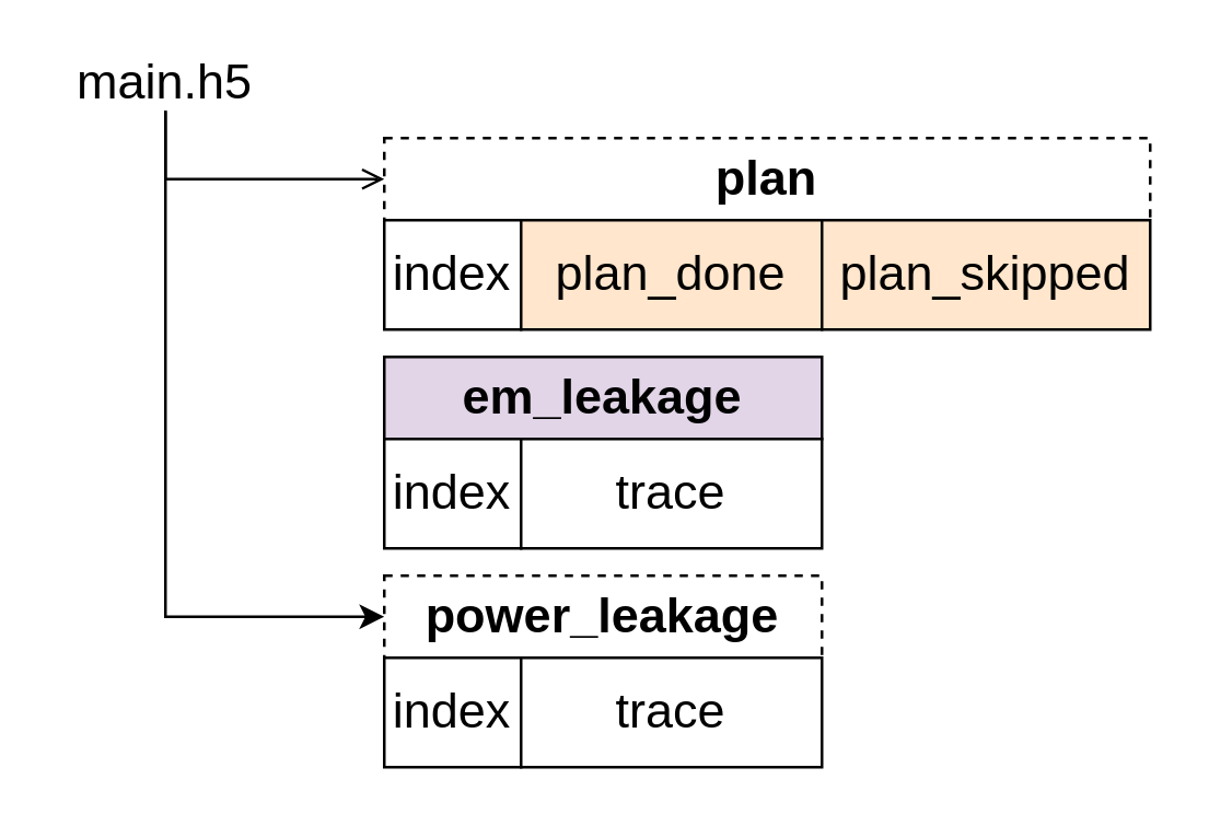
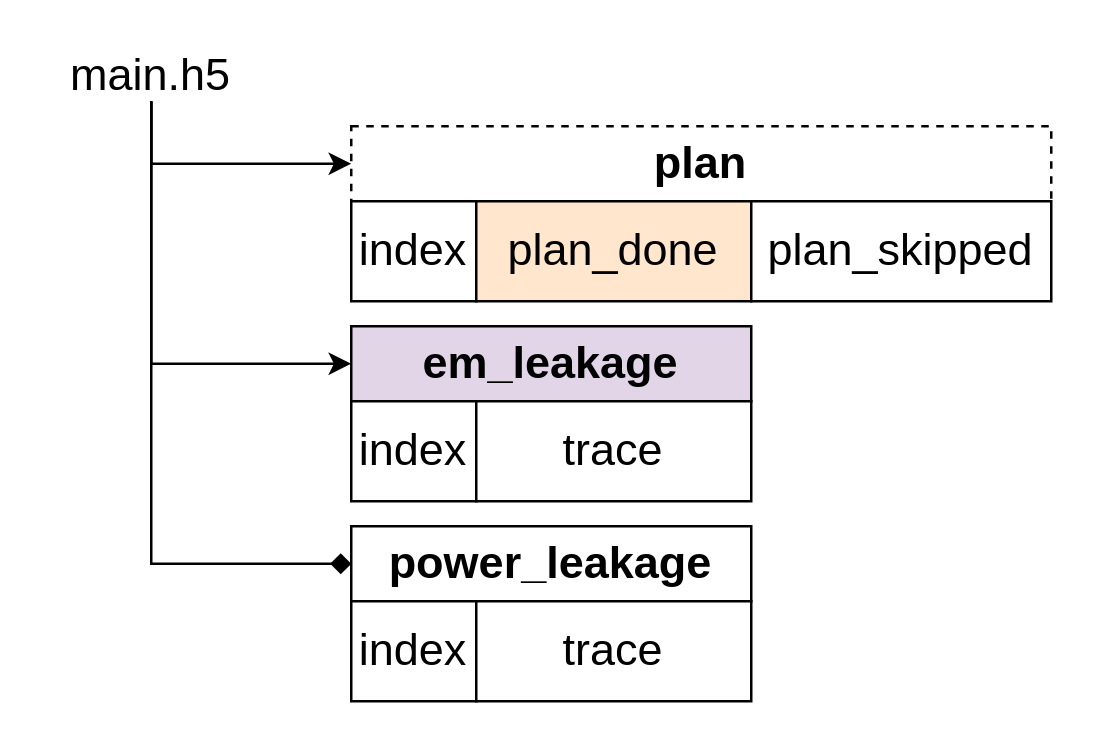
- <mxCell id="2" style="edgeStyle=orthogonalEdgeStyle;rounded=0;orthogonalLoop=1;jettySize=auto;html=1;exitX=0.5;exitY=1;exitDx=0;exitDy=0;entryX=0;entryY=0.5;entryDx=0;entryDy=0;fontSize=18;endArrow=open;" edge="1" parent="1" source="5" target="9"><mxGeometry relative="1" as="geometry" /></mxCell>
+ <mxCell id="2" style="edgeStyle=orthogonalEdgeStyle;rounded=0;orthogonalLoop=1;jettySize=auto;html=1;exitX=0.5;exitY=1;exitDx=0;exitDy=0;entryX=0;entryY=0.5;entryDx=0;entryDy=0;fontSize=18;" edge="1" parent="1" source="5" target="9"><mxGeometry relative="1" as="geometry" /></mxCell>
- <mxCell id="12" value="plan_skipped" style="rounded=0;whiteSpace=wrap;html=1;fontSize=18;fillColor=#ffe6cc;" vertex="1" parent="1"><mxGeometry x="300" y="80" width="120" height="40" as="geometry" /></mxCell>
+ <mxCell id="12" value="plan_skipped" style="rounded=0;whiteSpace=wrap;html=1;fontSize=18;" vertex="1" parent="1"><mxGeometry x="300" y="80" width="120" height="40" as="geometry" /></mxCell>
+ <mxCell id="3" style="edgeStyle=orthogonalEdgeStyle;rounded=0;orthogonalLoop=1;jettySize=auto;html=1;exitX=0.5;exitY=1;exitDx=0;exitDy=0;entryX=0;entryY=0.5;entryDx=0;entryDy=0;fontSize=18;" edge="1" parent="1" source="5" target="6"><mxGeometry relative="1" as="geometry" /></mxCell>
- <mxCell id="4" style="edgeStyle=orthogonalEdgeStyle;rounded=0;orthogonalLoop=1;jettySize=auto;html=1;exitX=0.5;exitY=1;exitDx=0;exitDy=0;entryX=0;entryY=0.5;entryDx=0;entryDy=0;fontSize=18;" edge="1" parent="1" source="5" target="13"><mxGeometry relative="1" as="geometry" /></mxCell>
+ <mxCell id="4" style="edgeStyle=orthogonalEdgeStyle;rounded=0;orthogonalLoop=1;jettySize=auto;html=1;exitX=0.5;exitY=1;exitDx=0;exitDy=0;entryX=0;entryY=0.5;entryDx=0;entryDy=0;fontSize=18;endArrow=diamond;" edge="1" parent="1" source="5" target="13"><mxGeometry relative="1" as="geometry" /></mxCell>
- <mxCell id="13" value="power_leakage" style="rounded=0;whiteSpace=wrap;html=1;fontSize=18;fontStyle=1;dashed=1;" vertex="1" parent="1"><mxGeometry x="140" y="210" width="160" height="30" as="geometry" /></mxCell>
+ <mxCell id="13" value="power_leakage" style="rounded=0;whiteSpace=wrap;html=1;fontSize=18;fontStyle=1" vertex="1" parent="1"><mxGeometry x="140" y="210" width="160" height="30" as="geometry" /></mxCell>
